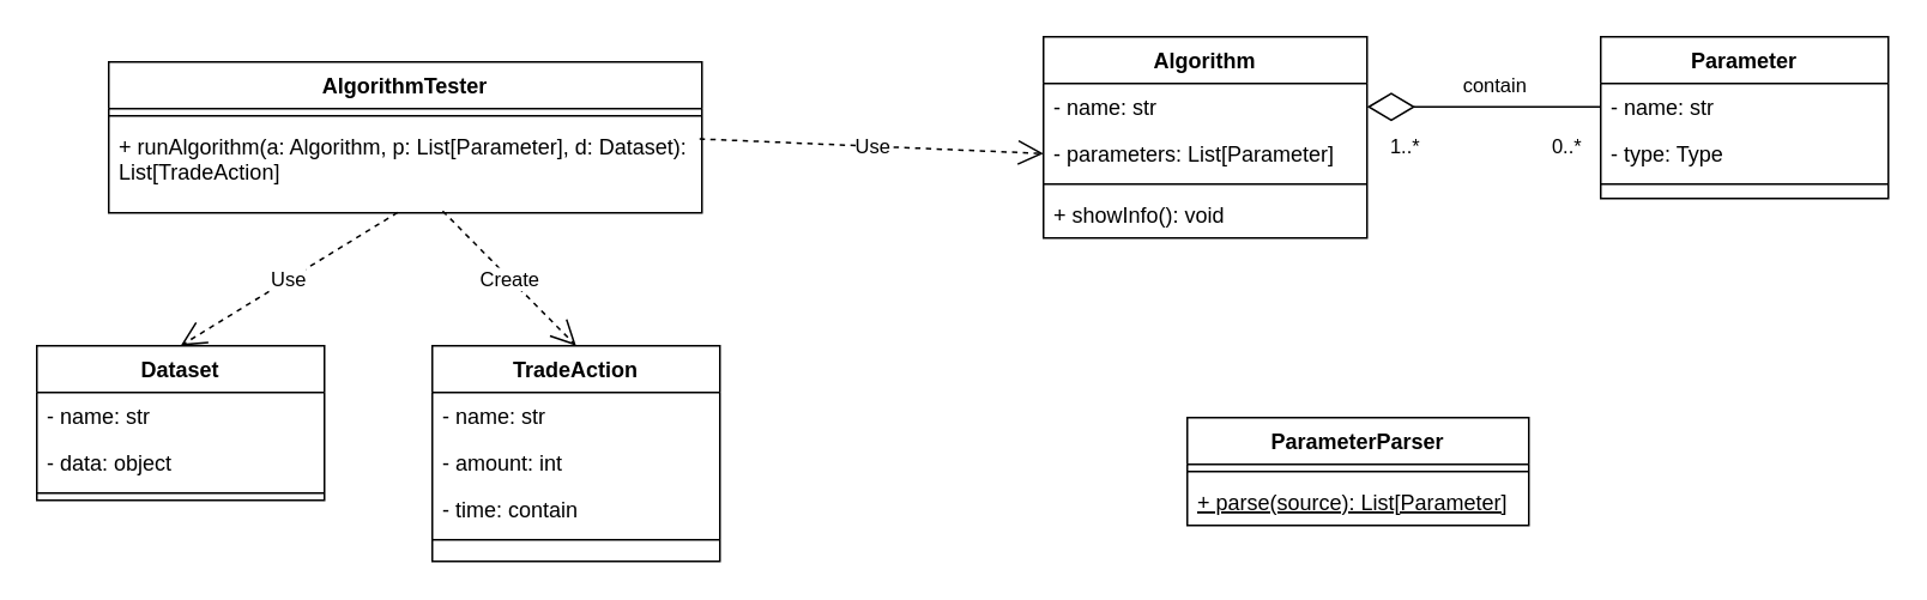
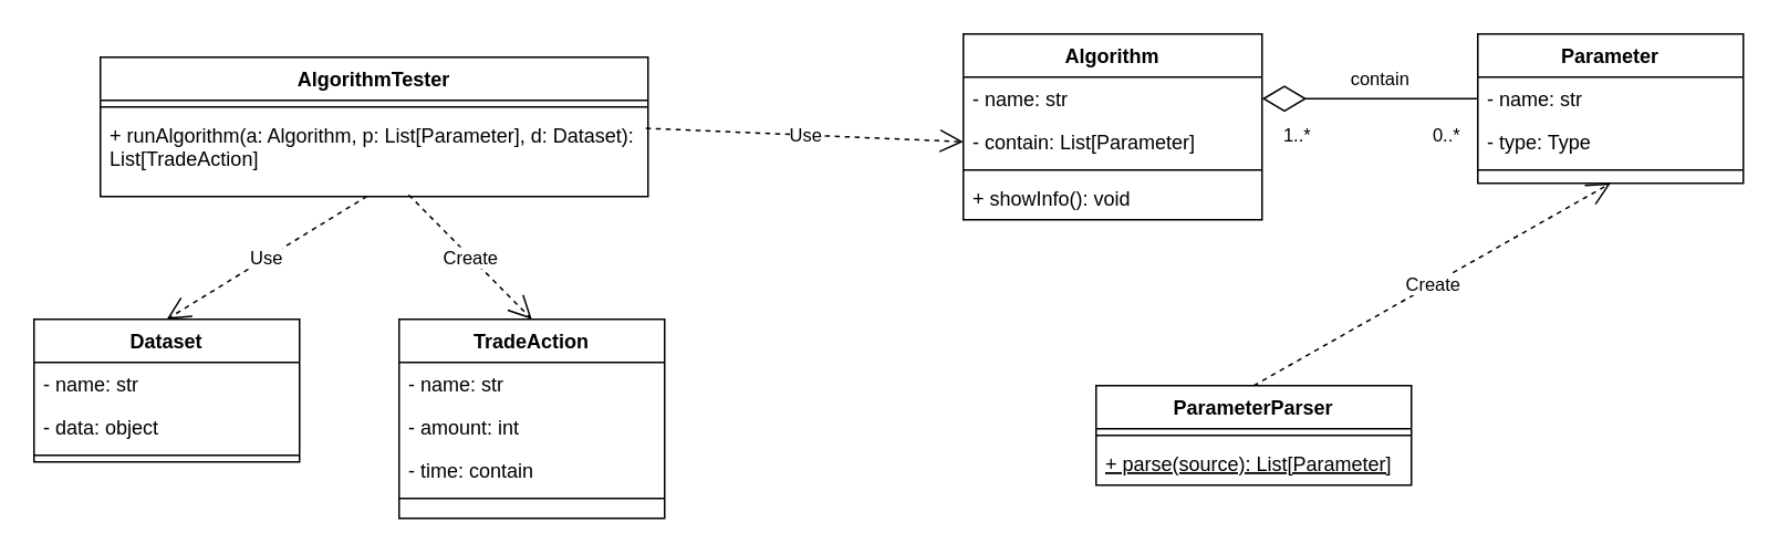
- <mxCell id="4" value="- parameters: List[Parameter]" style="text;align=left;verticalAlign=top;spacingLeft=4;spacingRight=4;overflow=hidden;rotatable=0;points=[[0,0.5],[1,0.5]];portConstraint=eastwest;rounded=0;shadow=0;html=0;" parent="2" vertex="1"><mxGeometry y="52" width="180" height="26" as="geometry" /></mxCell>
+ <mxCell id="4" value="- contain: List[Parameter]" style="text;align=left;verticalAlign=top;spacingLeft=4;spacingRight=4;overflow=hidden;rotatable=0;points=[[0,0.5],[1,0.5]];portConstraint=eastwest;rounded=0;shadow=0;html=0;" parent="2" vertex="1"><mxGeometry y="52" width="180" height="26" as="geometry" /></mxCell>
+ <mxCell id="32" value="Create" style="endArrow=open;endSize=12;dashed=1;html=1;exitX=0.5;exitY=0;exitDx=0;exitDy=0;entryX=0.5;entryY=1;entryDx=0;entryDy=0;" edge="1" parent="1" source="16" target="7"><mxGeometry width="160" relative="1" as="geometry"><mxPoint x="255.79" y="141" as="sourcePoint" /><mxPoint x="330" y="202" as="targetPoint" /></mxGeometry></mxCell>
